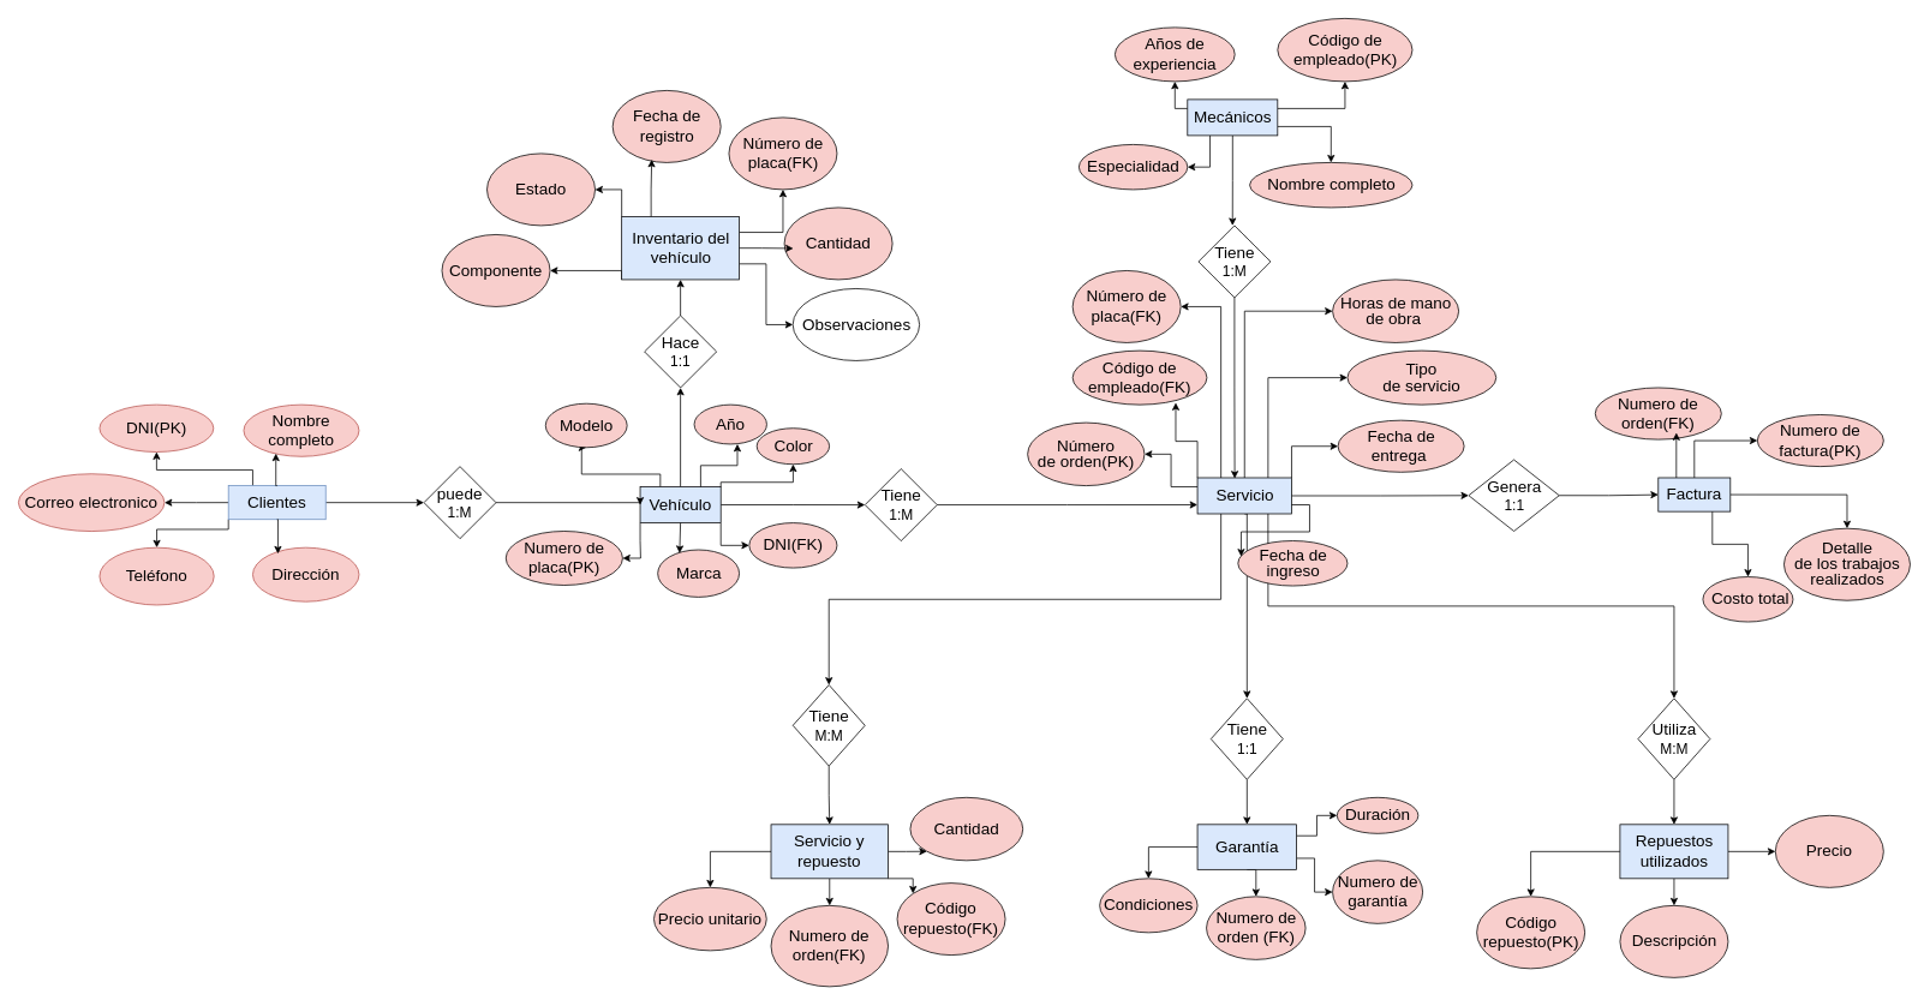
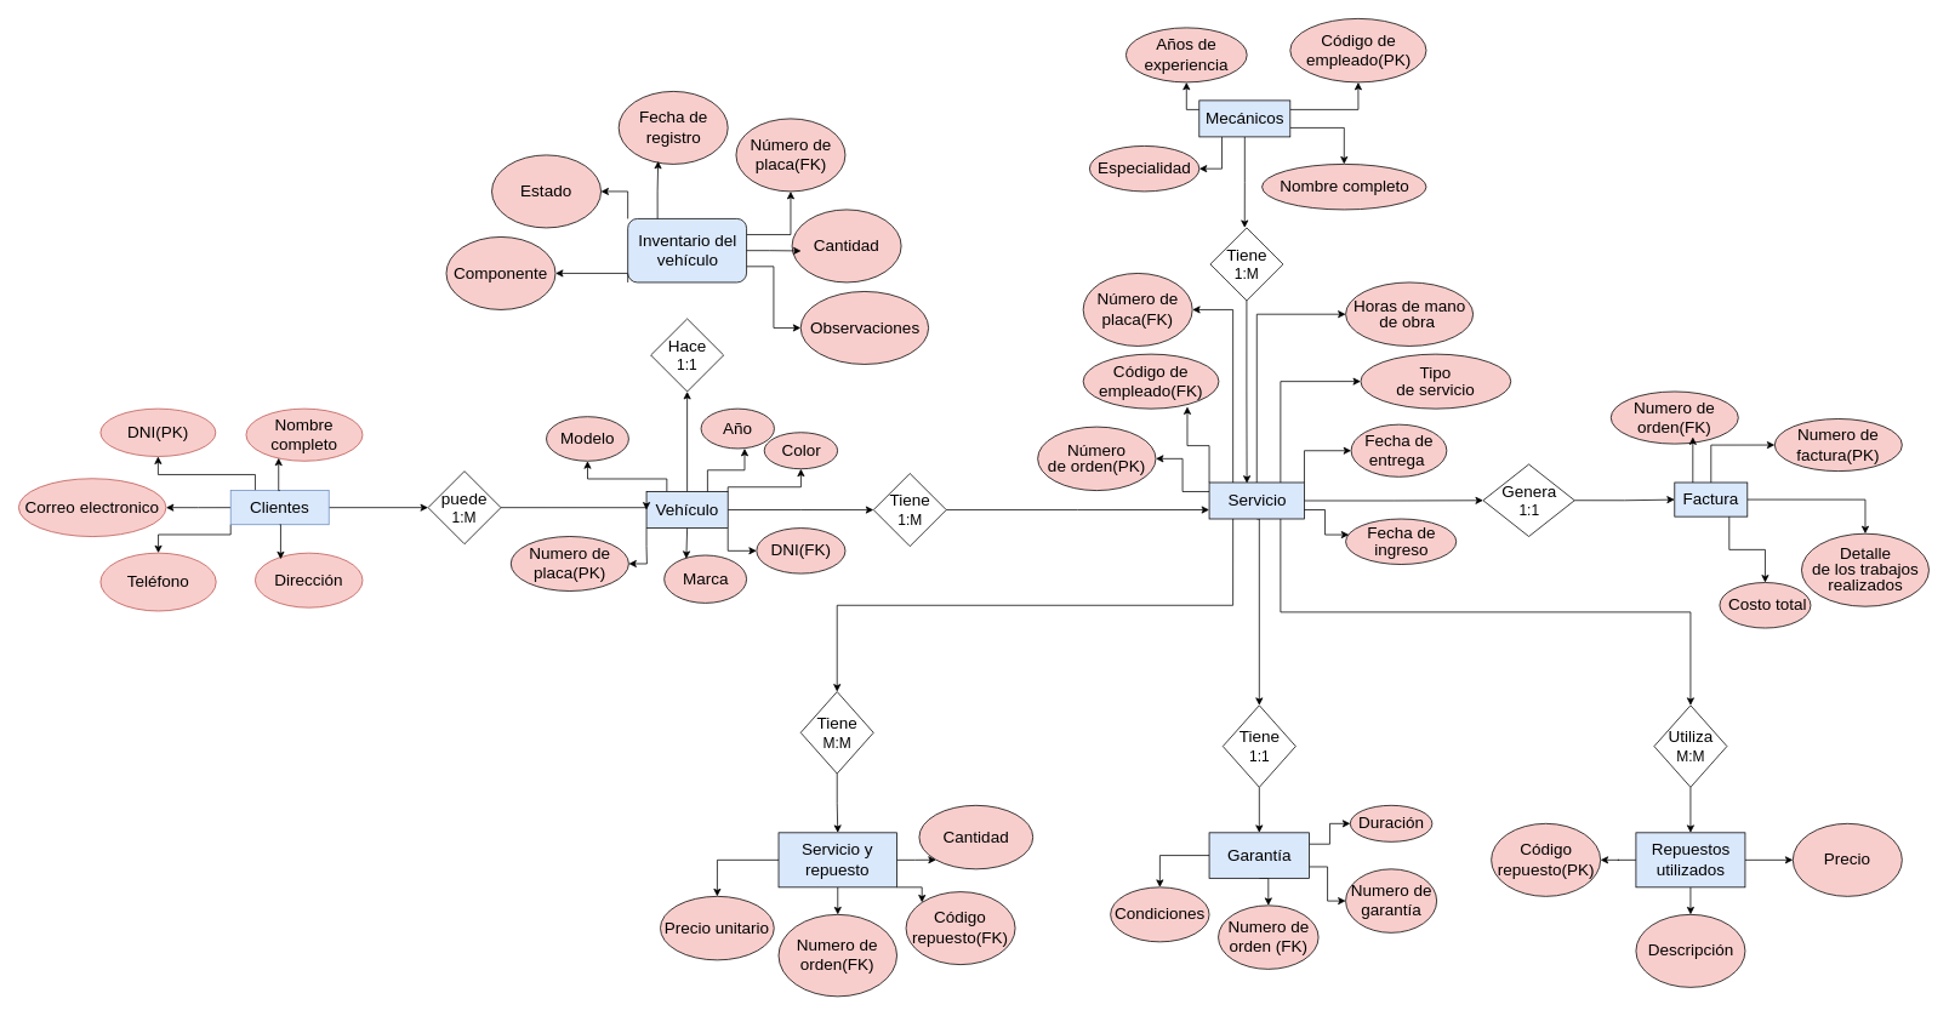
- <mxCell id="95" value="&lt;font style=&quot;font-size: 18px;&quot;&gt;Inventario del vehículo&lt;/font&gt;" style="rounded=0;whiteSpace=wrap;html=1;fillColor=#dae8fc;strokeColor=light-dark(#000000, #a4875d);" vertex="1" parent="1"><mxGeometry x="689.5" y="240" width="130.5" height="70" as="geometry" /></mxCell>
+ <mxCell id="95" value="&lt;font style=&quot;font-size: 18px;&quot;&gt;Inventario del vehículo&lt;/font&gt;" style="whiteSpace=wrap;html=1;fillColor=#dae8fc;strokeColor=light-dark(#000000, #a4875d);rounded=1;" vertex="1" parent="1"><mxGeometry x="689.5" y="240" width="130.5" height="70" as="geometry" /></mxCell>
- <mxCell id="103" style="edgeStyle=orthogonalEdgeStyle;rounded=0;orthogonalLoop=1;jettySize=auto;html=1;exitX=0.5;exitY=0;exitDx=0;exitDy=0;entryX=0.5;entryY=1;entryDx=0;entryDy=0;" edge="1" parent="1" source="104" target="95"><mxGeometry relative="1" as="geometry" /></mxCell>
- <mxCell id="120" value="&lt;p style=&quot;white-space-collapse: preserve;&quot; dir=&quot;auto&quot;&gt;&lt;span style=&quot;font-size: 18px;&quot;&gt;Observaciones&lt;/span&gt;&lt;/p&gt;" style="ellipse;whiteSpace=wrap;html=1;fillColor=#ffffff;strokeColor=default;" vertex="1" parent="1"><mxGeometry x="879.5" y="320" width="140.5" height="80" as="geometry" /></mxCell>
+ <mxCell id="120" value="&lt;p style=&quot;white-space-collapse: preserve;&quot; dir=&quot;auto&quot;&gt;&lt;span style=&quot;font-size: 18px;&quot;&gt;Observaciones&lt;/span&gt;&lt;/p&gt;" style="ellipse;whiteSpace=wrap;html=1;fillColor=#f8cecc;strokeColor=default;" vertex="1" parent="1"><mxGeometry x="879.5" y="320" width="140.5" height="80" as="geometry" /></mxCell>
- <mxCell id="11" value="&lt;font style=&quot;font-size: 18px;&quot;&gt;Modelo&lt;/font&gt;" style="ellipse;whiteSpace=wrap;html=1;fillColor=#F8CECC;fontSize=14;" vertex="1" parent="1"><mxGeometry x="605" y="447.62" width="90.5" height="48.75" as="geometry" /></mxCell>
+ <mxCell id="11" value="&lt;font style=&quot;font-size: 18px;&quot;&gt;Modelo&lt;/font&gt;" style="ellipse;whiteSpace=wrap;html=1;fillColor=#F8CECC;fontSize=14;" vertex="1" parent="1"><mxGeometry x="600" y="457.62" width="90.5" height="48.75" as="geometry" /></mxCell>
- <mxCell id="86" value="&lt;font style=&quot;font-size: 18px;&quot;&gt;Fecha de entrega&amp;nbsp;&lt;/font&gt;" style="ellipse;whiteSpace=wrap;html=1;fillColor=#F8CECC;" vertex="1" parent="1"><mxGeometry x="1484.5" y="466.25" width="140" height="57.5" as="geometry" /></mxCell>
+ <mxCell id="86" value="&lt;font style=&quot;font-size: 18px;&quot;&gt;Fecha de entrega&amp;nbsp;&lt;/font&gt;" style="ellipse;whiteSpace=wrap;html=1;fillColor=#F8CECC;" vertex="1" parent="1"><mxGeometry x="1484.5" y="466.25" width="105" height="57.5" as="geometry" /></mxCell>
- <mxCell id="46" value="&lt;span style=&quot;line-height: 115%;&quot;&gt;&lt;font style=&quot;font-size: 18px;&quot;&gt;Fecha de ingreso&lt;/font&gt;&lt;/span&gt;" style="ellipse;whiteSpace=wrap;html=1;fillColor=#F8CECC;fontSize=14;" vertex="1" parent="1"><mxGeometry x="1373.5" y="600" width="121.5" height="50" as="geometry" /></mxCell>
+ <mxCell id="46" value="&lt;span style=&quot;line-height: 115%;&quot;&gt;&lt;font style=&quot;font-size: 18px;&quot;&gt;Fecha de ingreso&lt;/font&gt;&lt;/span&gt;" style="ellipse;whiteSpace=wrap;html=1;fillColor=#F8CECC;fontSize=14;" vertex="1" parent="1"><mxGeometry x="1478.5" y="570" width="121.5" height="50" as="geometry" /></mxCell>
- <mxCell id="70" value="&lt;font style=&quot;font-size: 18px;&quot;&gt;Código repuesto(PK)&lt;/font&gt;" style="ellipse;whiteSpace=wrap;html=1;fillColor=#F8CECC;" vertex="1" parent="1"><mxGeometry x="1638.5" y="995" width="120" height="80" as="geometry" /></mxCell>
+ <mxCell id="70" value="&lt;font style=&quot;font-size: 18px;&quot;&gt;Código repuesto(PK)&lt;/font&gt;" style="ellipse;whiteSpace=wrap;html=1;fillColor=#F8CECC;" vertex="1" parent="1"><mxGeometry x="1638.5" y="905" width="120" height="80" as="geometry" /></mxCell>
